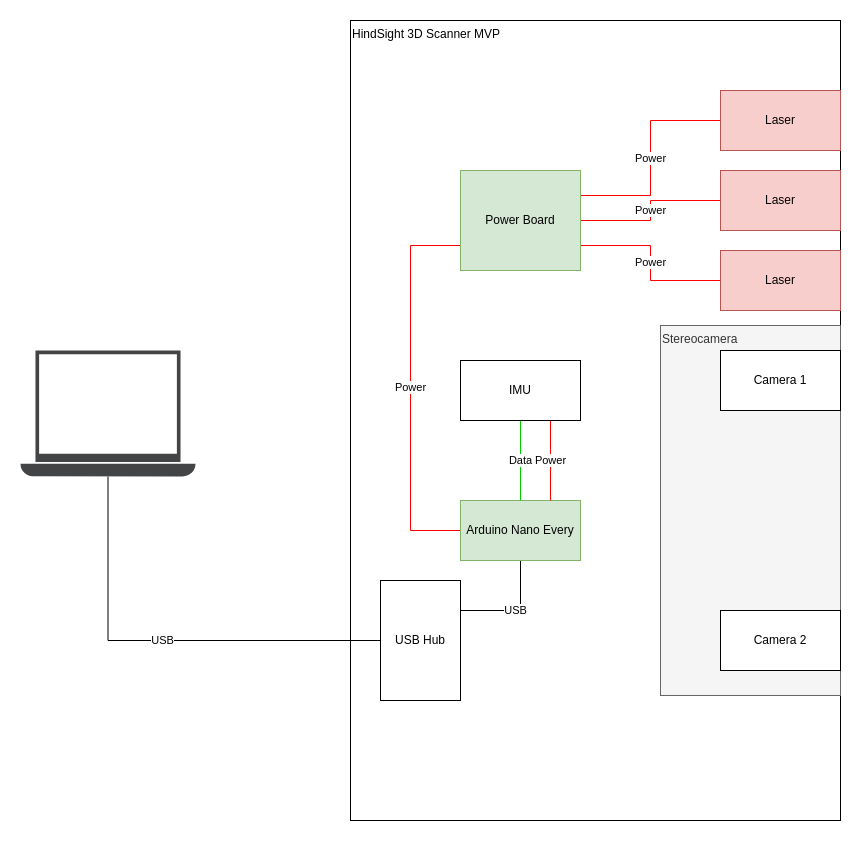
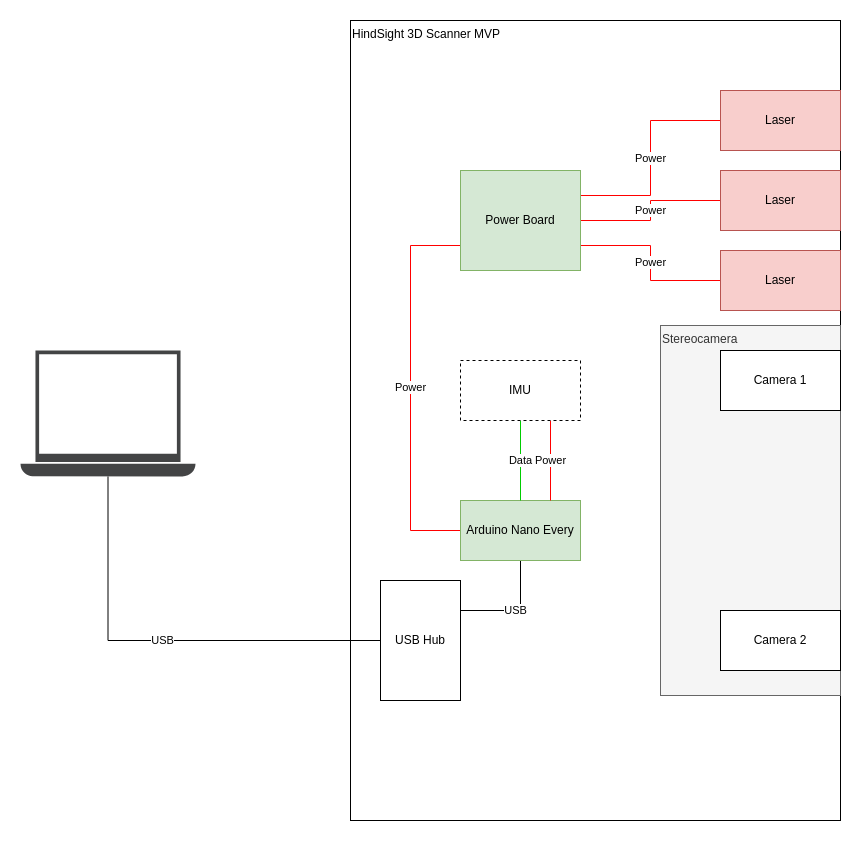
- <mxCell id="13" value="IMU" style="rounded=0;whiteSpace=wrap;html=1;" parent="1" vertex="1"><mxGeometry x="460" y="360" width="120" height="60" as="geometry" /></mxCell>
+ <mxCell id="13" value="IMU" style="rounded=0;whiteSpace=wrap;html=1;dashed=1;" parent="1" vertex="1"><mxGeometry x="460" y="360" width="120" height="60" as="geometry" /></mxCell>
